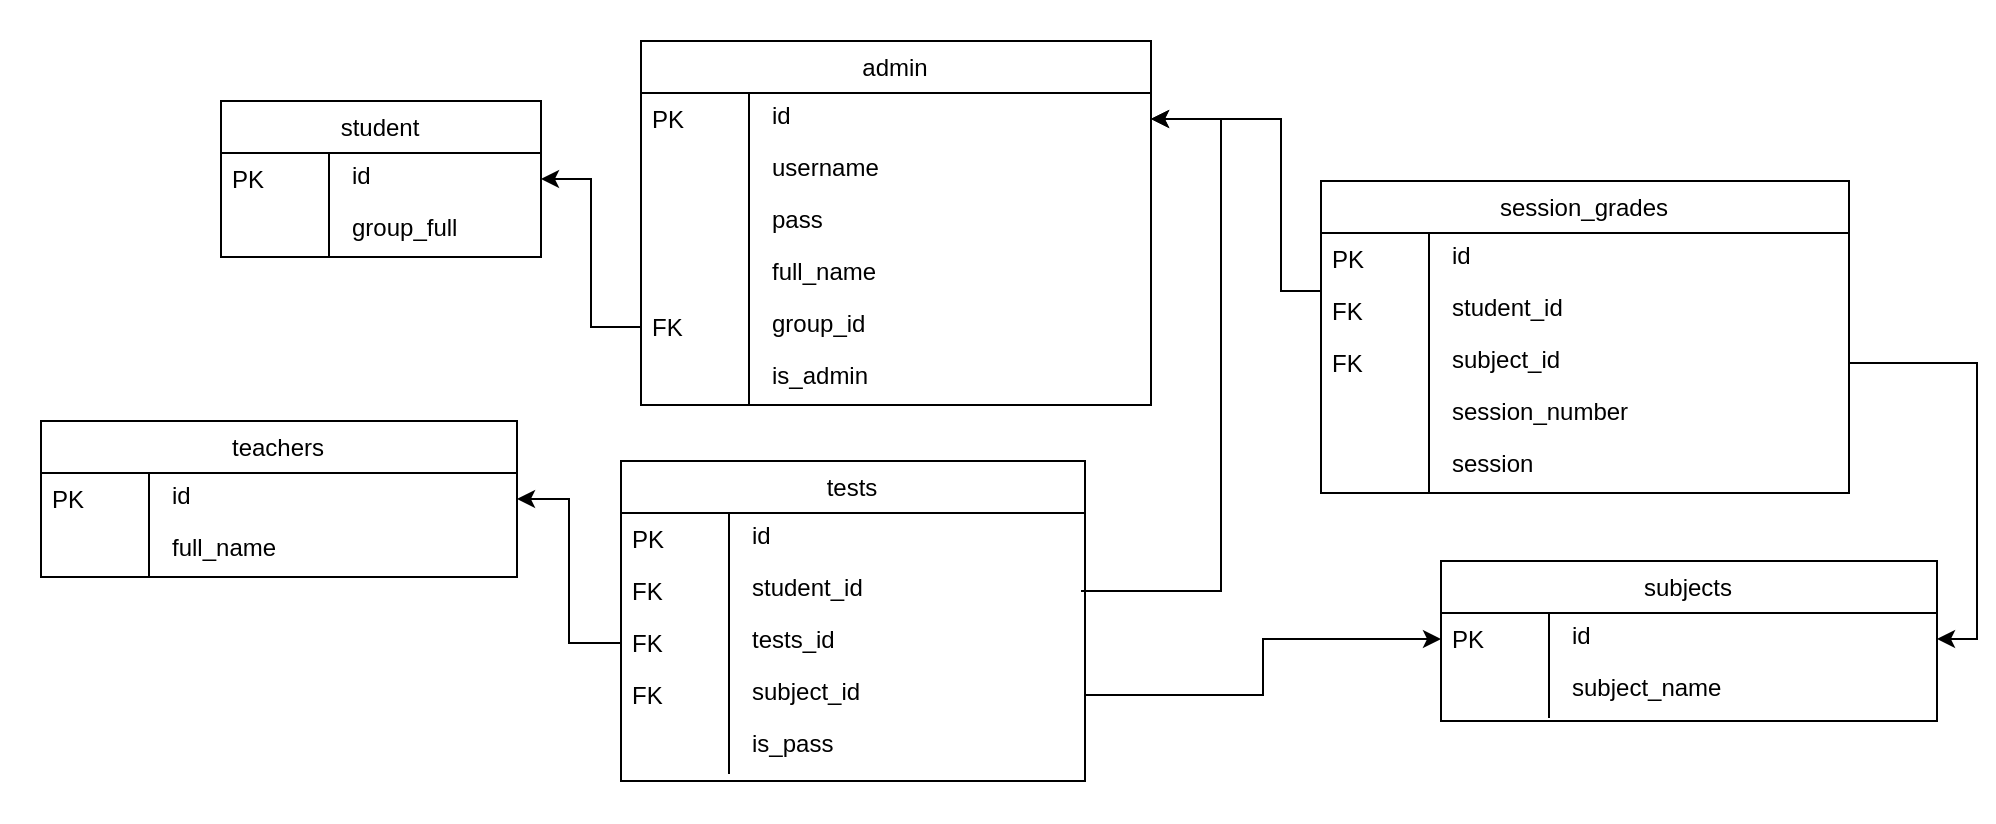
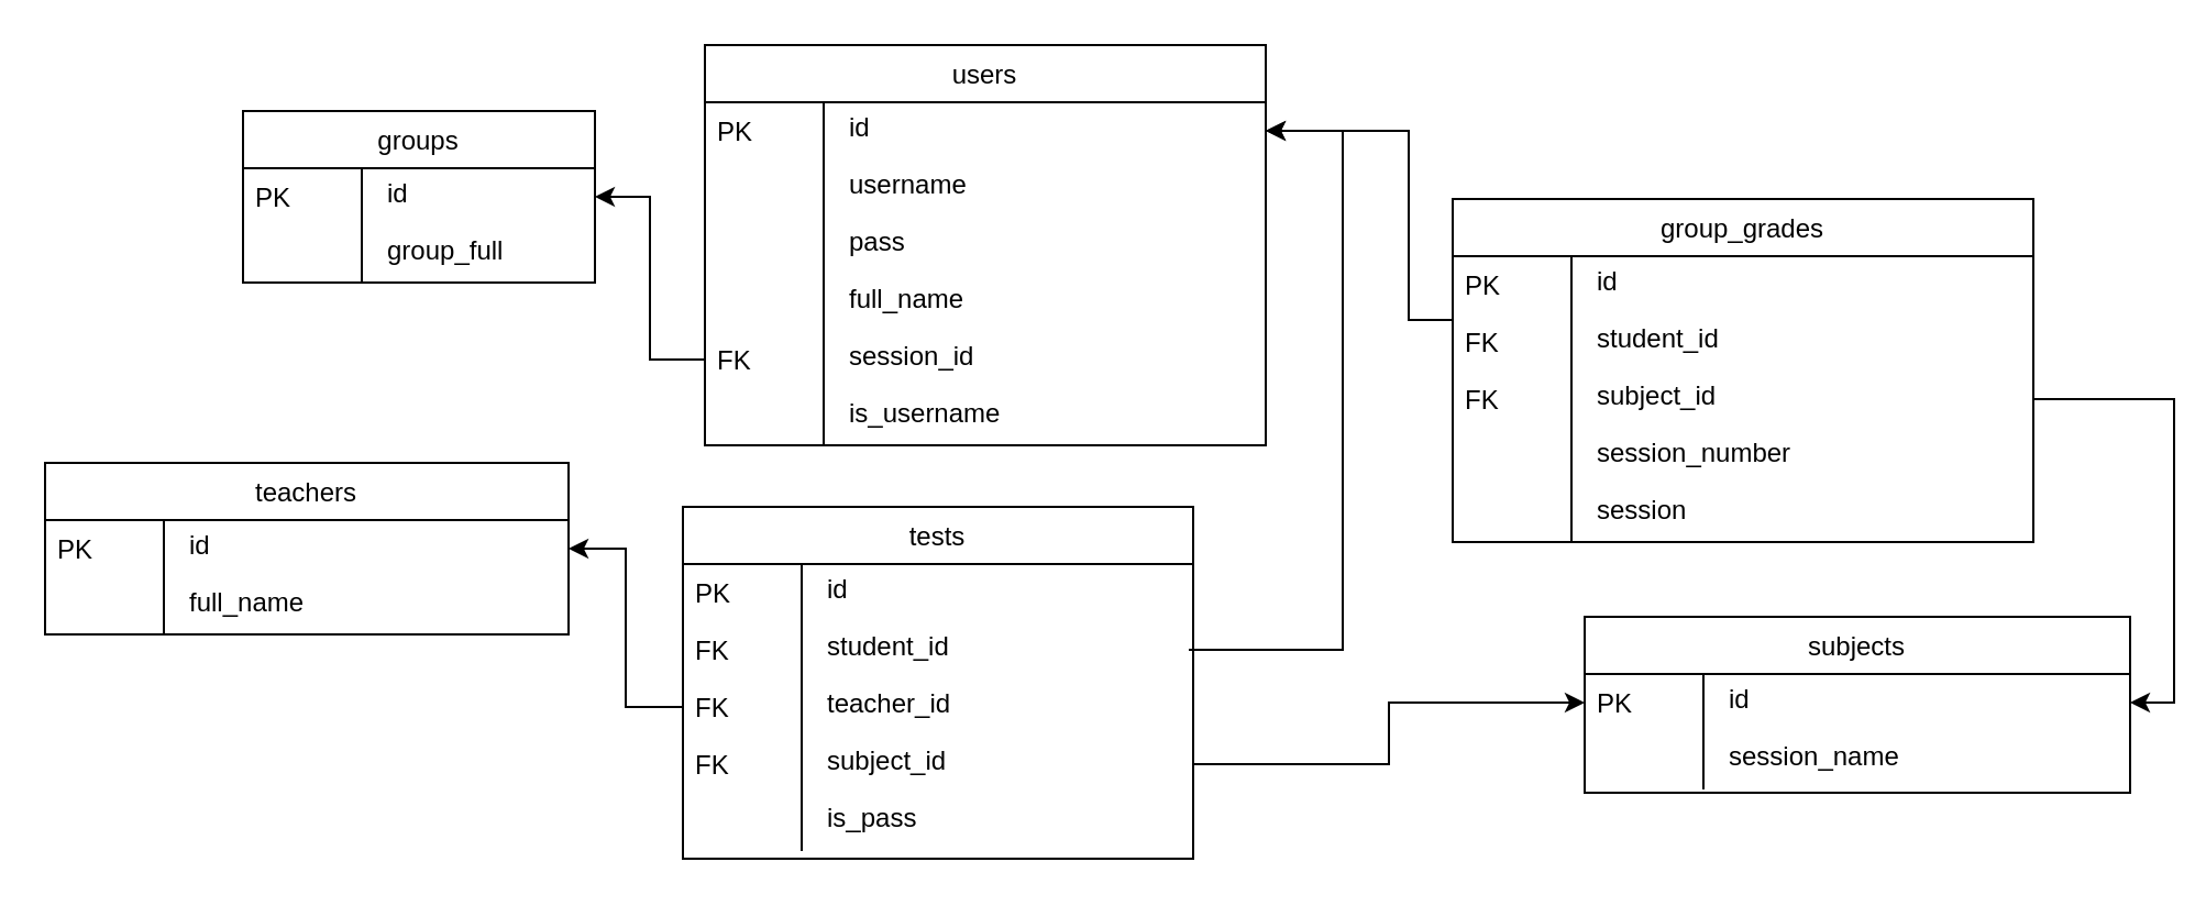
- <mxCell id="7" value="admin" style="swimlane;fontStyle=0;childLayout=stackLayout;horizontal=1;startSize=26;fillColor=default;horizontalStack=0;resizeParent=1;resizeLast=0;collapsible=1;marginBottom=0;swimlaneFillColor=default;align=center;" vertex="1" parent="1"><mxGeometry x="320" y="20" width="255" height="182" as="geometry" /></mxCell>
+ <mxCell id="7" value="users" style="swimlane;fontStyle=0;childLayout=stackLayout;horizontal=1;startSize=26;fillColor=default;horizontalStack=0;resizeParent=1;resizeLast=0;collapsible=1;marginBottom=0;swimlaneFillColor=default;align=center;" vertex="1" parent="1"><mxGeometry x="320" y="20" width="255" height="182" as="geometry" /></mxCell>
- <mxCell id="2" value="student" style="swimlane;fontStyle=0;childLayout=stackLayout;horizontal=1;startSize=26;fillColor=default;horizontalStack=0;resizeParent=1;resizeLast=0;collapsible=1;marginBottom=0;swimlaneFillColor=default;align=center;" vertex="1" parent="1"><mxGeometry x="110" y="50" width="160" height="78" as="geometry" /></mxCell>
+ <mxCell id="2" value="groups" style="swimlane;fontStyle=0;childLayout=stackLayout;horizontal=1;startSize=26;fillColor=default;horizontalStack=0;resizeParent=1;resizeLast=0;collapsible=1;marginBottom=0;swimlaneFillColor=default;align=center;" vertex="1" parent="1"><mxGeometry x="110" y="50" width="160" height="78" as="geometry" /></mxCell>
- <mxCell id="41" value="session_grades" style="swimlane;fontStyle=0;childLayout=stackLayout;horizontal=1;startSize=26;fillColor=default;horizontalStack=0;resizeParent=1;resizeLast=0;collapsible=1;marginBottom=0;swimlaneFillColor=default;align=center;" vertex="1" parent="1"><mxGeometry x="660" y="90" width="264" height="156" as="geometry" /></mxCell>
+ <mxCell id="41" value="group_grades" style="swimlane;fontStyle=0;childLayout=stackLayout;horizontal=1;startSize=26;fillColor=default;horizontalStack=0;resizeParent=1;resizeLast=0;collapsible=1;marginBottom=0;swimlaneFillColor=default;align=center;" vertex="1" parent="1"><mxGeometry x="660" y="90" width="264" height="156" as="geometry" /></mxCell>
- <mxCell id="16" value="group_id" style="shape=partialRectangle;top=0;left=0;right=0;bottom=0;align=left;verticalAlign=top;spacingTop=-2;fillColor=none;spacingLeft=64;spacingRight=4;overflow=hidden;rotatable=0;points=[[0,0.5],[1,0.5]];portConstraint=eastwest;dropTarget=0;" vertex="1" parent="7"><mxGeometry y="130" width="255" height="26" as="geometry" /></mxCell>
+ <mxCell id="16" value="session_id" style="shape=partialRectangle;top=0;left=0;right=0;bottom=0;align=left;verticalAlign=top;spacingTop=-2;fillColor=none;spacingLeft=64;spacingRight=4;overflow=hidden;rotatable=0;points=[[0,0.5],[1,0.5]];portConstraint=eastwest;dropTarget=0;" vertex="1" parent="7"><mxGeometry y="130" width="255" height="26" as="geometry" /></mxCell>
- <mxCell id="18" value="is_admin" style="shape=partialRectangle;top=0;left=0;right=0;bottom=0;align=left;verticalAlign=top;spacingTop=-2;fillColor=none;spacingLeft=64;spacingRight=4;overflow=hidden;rotatable=0;points=[[0,0.5],[1,0.5]];portConstraint=eastwest;dropTarget=0;" vertex="1" parent="7"><mxGeometry y="156" width="255" height="26" as="geometry" /></mxCell>
+ <mxCell id="18" value="is_username" style="shape=partialRectangle;top=0;left=0;right=0;bottom=0;align=left;verticalAlign=top;spacingTop=-2;fillColor=none;spacingLeft=64;spacingRight=4;overflow=hidden;rotatable=0;points=[[0,0.5],[1,0.5]];portConstraint=eastwest;dropTarget=0;" vertex="1" parent="7"><mxGeometry y="156" width="255" height="26" as="geometry" /></mxCell>
- <mxCell id="35" value="tests_id" style="shape=partialRectangle;top=0;left=0;right=0;bottom=0;align=left;verticalAlign=top;spacingTop=-2;fillColor=none;spacingLeft=64;spacingRight=4;overflow=hidden;rotatable=0;points=[[0,0.5],[1,0.5]];portConstraint=eastwest;dropTarget=0;" vertex="1" parent="30"><mxGeometry y="78" width="232" height="26" as="geometry" /></mxCell>
+ <mxCell id="35" value="teacher_id" style="shape=partialRectangle;top=0;left=0;right=0;bottom=0;align=left;verticalAlign=top;spacingTop=-2;fillColor=none;spacingLeft=64;spacingRight=4;overflow=hidden;rotatable=0;points=[[0,0.5],[1,0.5]];portConstraint=eastwest;dropTarget=0;" vertex="1" parent="30"><mxGeometry y="78" width="232" height="26" as="geometry" /></mxCell>
- <mxCell id="28" value="subject_name" style="shape=partialRectangle;top=0;left=0;right=0;bottom=0;align=left;verticalAlign=top;spacingTop=-2;fillColor=none;spacingLeft=64;spacingRight=4;overflow=hidden;rotatable=0;points=[[0,0.5],[1,0.5]];portConstraint=eastwest;dropTarget=0;" vertex="1" parent="25"><mxGeometry y="52" width="248" height="26" as="geometry" /></mxCell>
+ <mxCell id="28" value="session_name" style="shape=partialRectangle;top=0;left=0;right=0;bottom=0;align=left;verticalAlign=top;spacingTop=-2;fillColor=none;spacingLeft=64;spacingRight=4;overflow=hidden;rotatable=0;points=[[0,0.5],[1,0.5]];portConstraint=eastwest;dropTarget=0;" vertex="1" parent="25"><mxGeometry y="52" width="248" height="26" as="geometry" /></mxCell>
